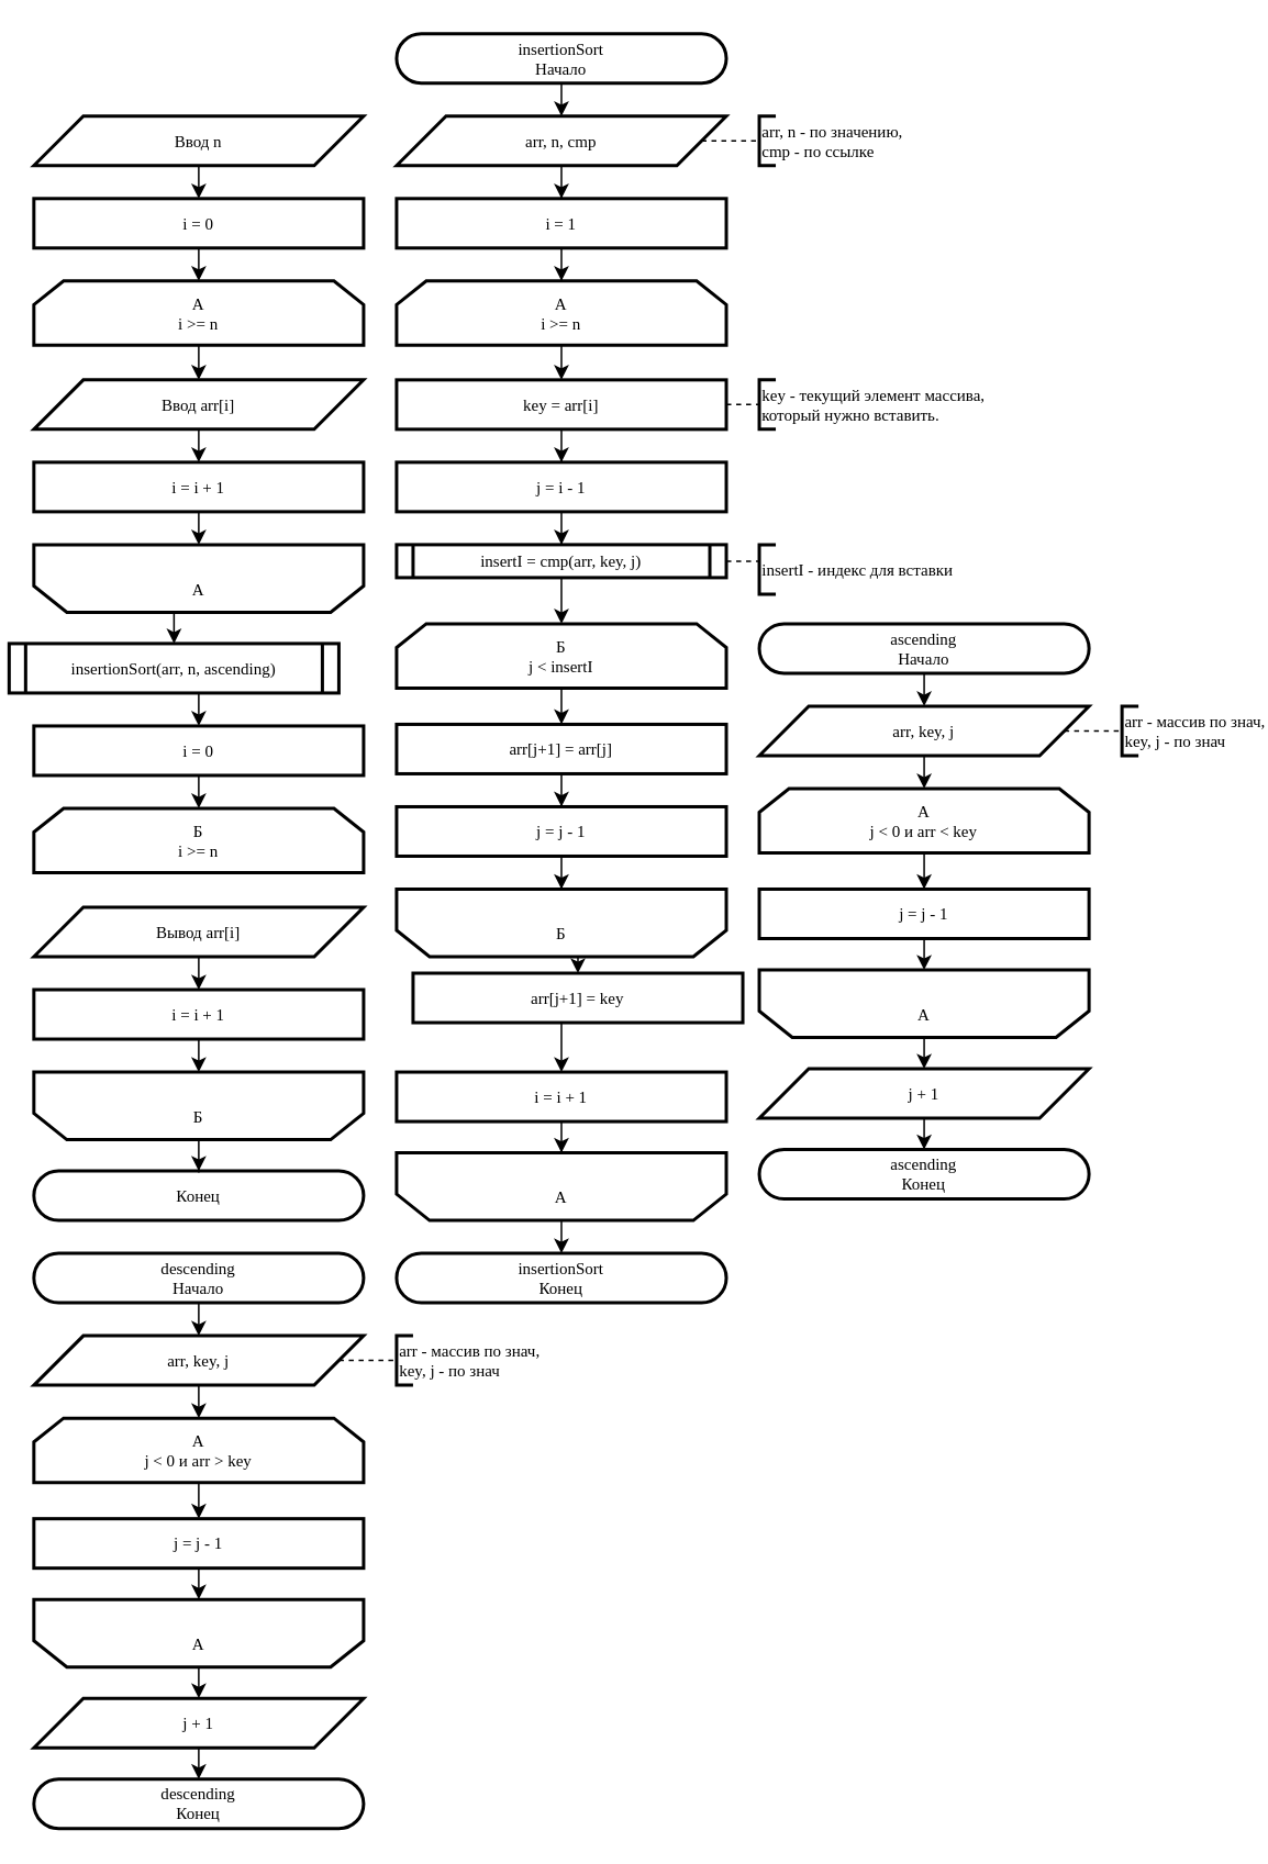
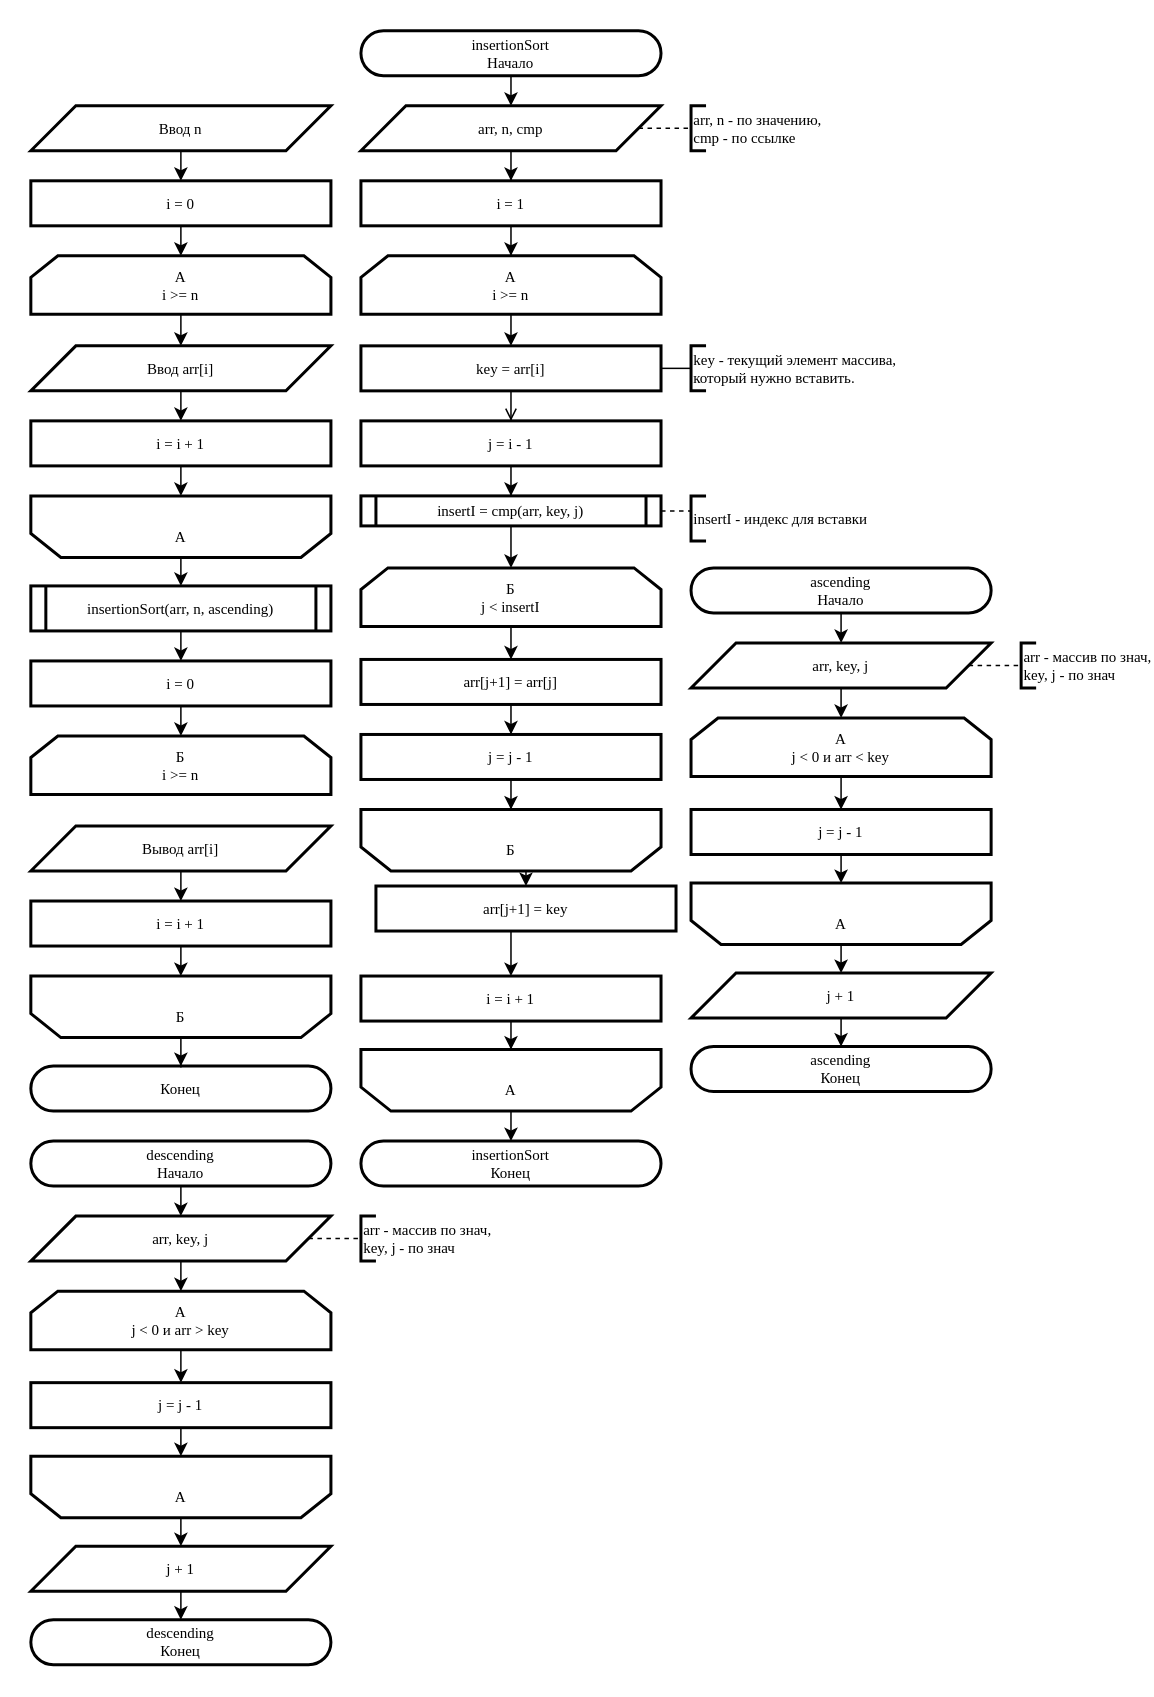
- <mxCell id="60" style="edgeStyle=orthogonalEdgeStyle;rounded=0;orthogonalLoop=1;jettySize=auto;html=1;exitX=1;exitY=0.5;exitDx=0;exitDy=0;entryX=0;entryY=0.5;entryDx=0;entryDy=0;entryPerimeter=0;endArrow=none;endFill=0;dashed=1;" edge="1" parent="1" source="42" target="59"><mxGeometry relative="1" as="geometry" /></mxCell>
+ <mxCell id="60" style="edgeStyle=orthogonalEdgeStyle;rounded=0;orthogonalLoop=1;jettySize=auto;html=1;exitX=1;exitY=0.5;exitDx=0;exitDy=0;entryX=0;entryY=0.5;entryDx=0;entryDy=0;entryPerimeter=0;endArrow=none;endFill=0;dashed=0;" edge="1" parent="1" source="42" target="59"><mxGeometry relative="1" as="geometry" /></mxCell>
- <mxCell id="41" value="" style="edgeStyle=orthogonalEdgeStyle;rounded=0;orthogonalLoop=1;jettySize=auto;html=1;" edge="1" parent="1" source="42" target="44"><mxGeometry relative="1" as="geometry" /></mxCell>
+ <mxCell id="41" value="" style="edgeStyle=orthogonalEdgeStyle;rounded=0;orthogonalLoop=1;jettySize=auto;html=1;endArrow=open;" edge="1" parent="1" source="42" target="44"><mxGeometry relative="1" as="geometry" /></mxCell>
- <mxCell id="16" value="insertionSort(arr, n, ascending)" style="shape=process;whiteSpace=wrap;html=1;backgroundOutline=1;strokeWidth=2;size=0.05;fontFamily=JetBrains Mono;fontSize=10;" vertex="1" parent="1"><mxGeometry x="5" y="390" width="200" height="30" as="geometry" /></mxCell>
+ <mxCell id="16" value="insertionSort(arr, n, ascending)" style="shape=process;whiteSpace=wrap;html=1;backgroundOutline=1;strokeWidth=2;size=0.05;fontFamily=JetBrains Mono;fontSize=10;" vertex="1" parent="1"><mxGeometry x="20" y="390" width="200" height="30" as="geometry" /></mxCell>
